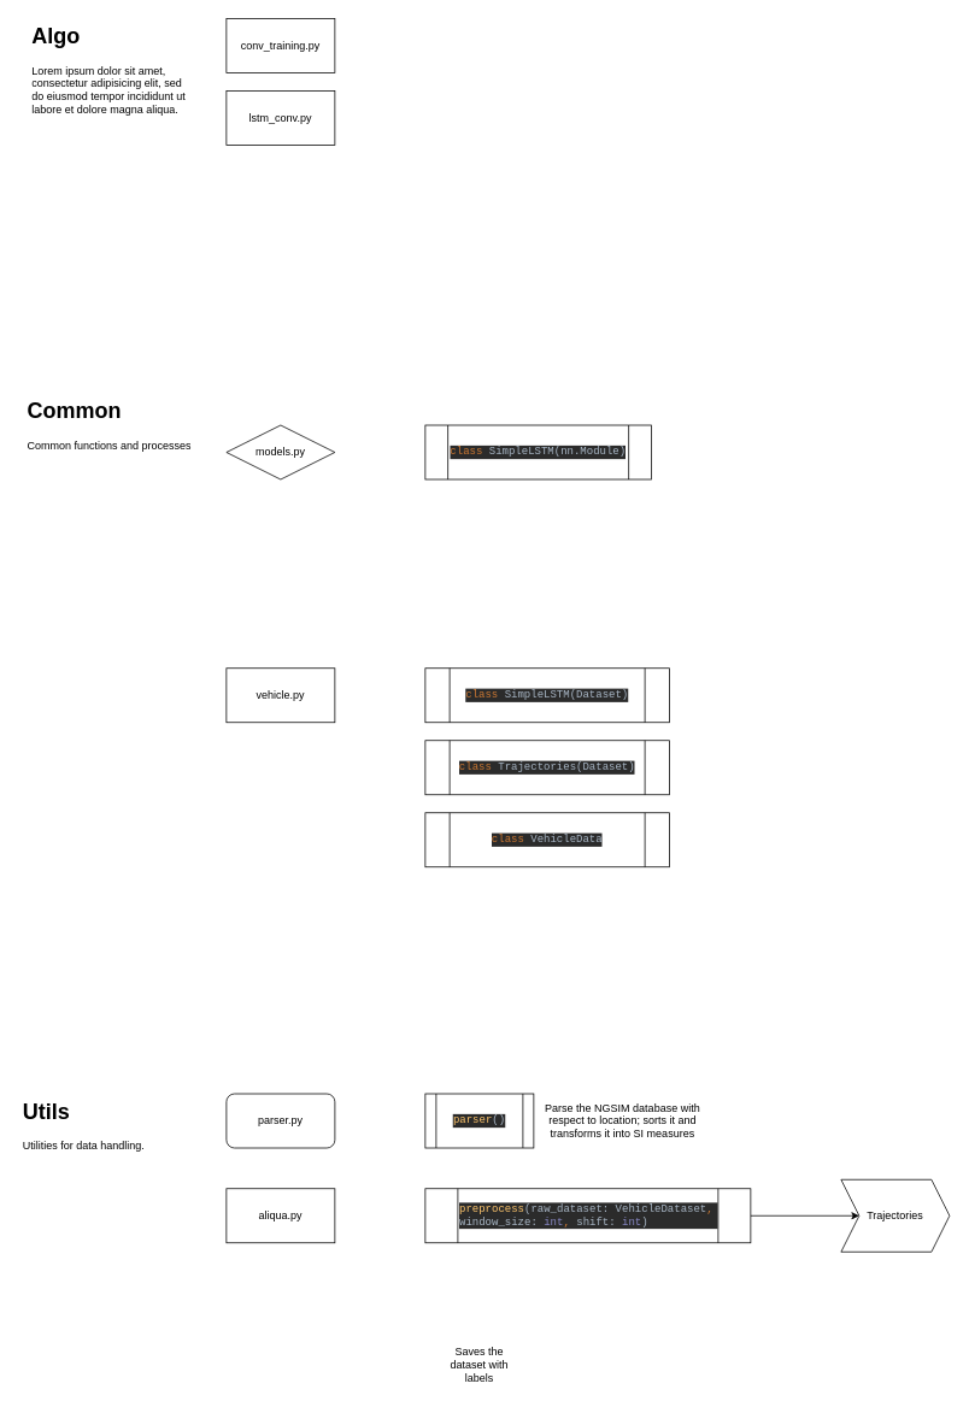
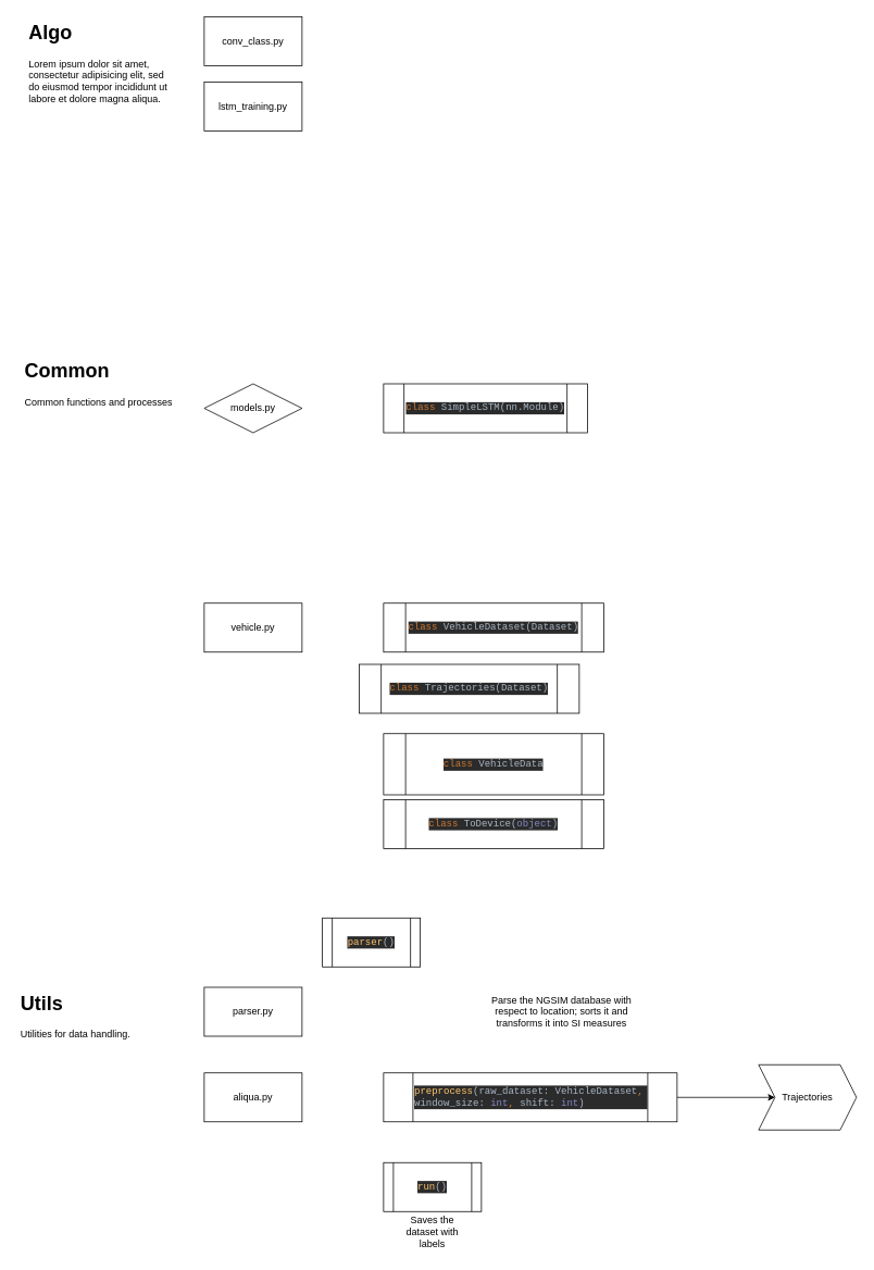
- <mxCell id="7" value="conv_training.py" style="rounded=0;whiteSpace=wrap;html=1;" parent="1" vertex="1"><mxGeometry x="250" y="20" width="120" height="60" as="geometry" /></mxCell>
+ <mxCell id="7" value="conv_class.py" style="rounded=0;whiteSpace=wrap;html=1;" parent="1" vertex="1"><mxGeometry x="250" y="20" width="120" height="60" as="geometry" /></mxCell>
- <mxCell id="6" value="lstm_conv.py" style="rounded=0;whiteSpace=wrap;html=1;" parent="1" vertex="1"><mxGeometry x="250" y="100" width="120" height="60" as="geometry" /></mxCell>
+ <mxCell id="6" value="lstm_training.py" style="rounded=0;whiteSpace=wrap;html=1;" parent="1" vertex="1"><mxGeometry x="250" y="100" width="120" height="60" as="geometry" /></mxCell>
- <mxCell id="17" value="&lt;pre style=&quot;background-color: #2b2b2b ; color: #a9b7c6 ; font-family: &amp;#34;courier new&amp;#34; ; font-size: 9 0pt&quot;&gt;&lt;span style=&quot;color: #cc7832&quot;&gt;class &lt;/span&gt;SimpleLSTM(Dataset)&lt;/pre&gt;" style="shape=process;whiteSpace=wrap;html=1;backgroundOutline=1;" parent="1" vertex="1"><mxGeometry x="470" y="739" width="270" height="60" as="geometry" /></mxCell>
+ <mxCell id="17" value="&lt;pre style=&quot;background-color: #2b2b2b ; color: #a9b7c6 ; font-family: &amp;#34;courier new&amp;#34; ; font-size: 9 0pt&quot;&gt;&lt;span style=&quot;color: #cc7832&quot;&gt;class &lt;/span&gt;VehicleDataset(Dataset)&lt;/pre&gt;" style="shape=process;whiteSpace=wrap;html=1;backgroundOutline=1;" parent="1" vertex="1"><mxGeometry x="470" y="739" width="270" height="60" as="geometry" /></mxCell>
- <mxCell id="18" value="&lt;pre style=&quot;background-color: #2b2b2b ; color: #a9b7c6 ; font-family: &amp;#34;courier new&amp;#34; ; font-size: 9 0pt&quot;&gt;&lt;span style=&quot;color: #cc7832&quot;&gt;class &lt;/span&gt;Trajectories(Dataset)&lt;/pre&gt;" style="shape=process;whiteSpace=wrap;html=1;backgroundOutline=1;" parent="1" vertex="1"><mxGeometry x="470" y="819" width="270" height="60" as="geometry" /></mxCell>
+ <mxCell id="18" value="&lt;pre style=&quot;background-color: #2b2b2b ; color: #a9b7c6 ; font-family: &amp;#34;courier new&amp;#34; ; font-size: 9 0pt&quot;&gt;&lt;span style=&quot;color: #cc7832&quot;&gt;class &lt;/span&gt;Trajectories(Dataset)&lt;/pre&gt;" style="shape=process;whiteSpace=wrap;html=1;backgroundOutline=1;" parent="1" vertex="1"><mxGeometry x="440" y="814" width="270" height="60" as="geometry" /></mxCell>
- <mxCell id="19" value="&lt;pre style=&quot;background-color: #2b2b2b ; color: #a9b7c6 ; font-family: &amp;#34;courier new&amp;#34; ; font-size: 9 0pt&quot;&gt;&lt;span style=&quot;color: #cc7832&quot;&gt;class &lt;/span&gt;VehicleData&lt;/pre&gt;" style="shape=process;whiteSpace=wrap;html=1;backgroundOutline=1;" parent="1" vertex="1"><mxGeometry x="470" y="899" width="270" height="60" as="geometry" /></mxCell>
+ <mxCell id="19" value="&lt;pre style=&quot;background-color: #2b2b2b ; color: #a9b7c6 ; font-family: &amp;#34;courier new&amp;#34; ; font-size: 9 0pt&quot;&gt;&lt;span style=&quot;color: #cc7832&quot;&gt;class &lt;/span&gt;VehicleData&lt;/pre&gt;" style="shape=process;whiteSpace=wrap;html=1;backgroundOutline=1;" parent="1" vertex="1"><mxGeometry x="470" y="899" width="270" height="75" as="geometry" /></mxCell>
+ <mxCell id="20" value="&lt;pre style=&quot;background-color: #2b2b2b ; color: #a9b7c6 ; font-family: &amp;#34;courier new&amp;#34; ; font-size: 9 0pt&quot;&gt;&lt;span style=&quot;color: #cc7832&quot;&gt;class &lt;/span&gt;ToDevice(&lt;span style=&quot;color: #8888c6&quot;&gt;object&lt;/span&gt;)&lt;/pre&gt;" style="shape=process;whiteSpace=wrap;html=1;backgroundOutline=1;" parent="1" vertex="1"><mxGeometry x="470" y="980" width="270" height="60" as="geometry" /></mxCell>
- <mxCell id="5" value="parser.py" style="whiteSpace=wrap;html=1;rounded=1;" parent="1" vertex="1"><mxGeometry x="250" y="1210" width="120" height="60" as="geometry" /></mxCell>
+ <mxCell id="5" value="parser.py" style="rounded=0;whiteSpace=wrap;html=1;" parent="1" vertex="1"><mxGeometry x="250" y="1210" width="120" height="60" as="geometry" /></mxCell>
- <mxCell id="15" value="&lt;pre style=&quot;background-color: #2b2b2b ; color: #a9b7c6 ; font-family: &amp;#34;courier new&amp;#34; ; font-size: 9 0pt&quot;&gt;&lt;span style=&quot;color: #ffc66d&quot;&gt;parser&lt;/span&gt;()&lt;/pre&gt;" style="shape=process;whiteSpace=wrap;html=1;backgroundOutline=1;" parent="1" vertex="1"><mxGeometry x="470" y="1210" width="120" height="60" as="geometry" /></mxCell>
+ <mxCell id="15" value="&lt;pre style=&quot;background-color: #2b2b2b ; color: #a9b7c6 ; font-family: &amp;#34;courier new&amp;#34; ; font-size: 9 0pt&quot;&gt;&lt;span style=&quot;color: #ffc66d&quot;&gt;parser&lt;/span&gt;()&lt;/pre&gt;" style="shape=process;whiteSpace=wrap;html=1;backgroundOutline=1;" parent="1" vertex="1"><mxGeometry x="395" y="1125" width="120" height="60" as="geometry" /></mxCell>
+ <mxCell id="12" value="&lt;pre style=&quot;background-color: #2b2b2b ; color: #a9b7c6 ; font-family: &amp;#34;courier new&amp;#34; ; font-size: 9 0pt&quot;&gt;&lt;span style=&quot;color: #ffc66d&quot;&gt;run&lt;/span&gt;()&lt;/pre&gt;" style="shape=process;whiteSpace=wrap;html=1;backgroundOutline=1;" parent="1" vertex="1"><mxGeometry x="470" y="1425" width="120" height="60" as="geometry" /></mxCell>
